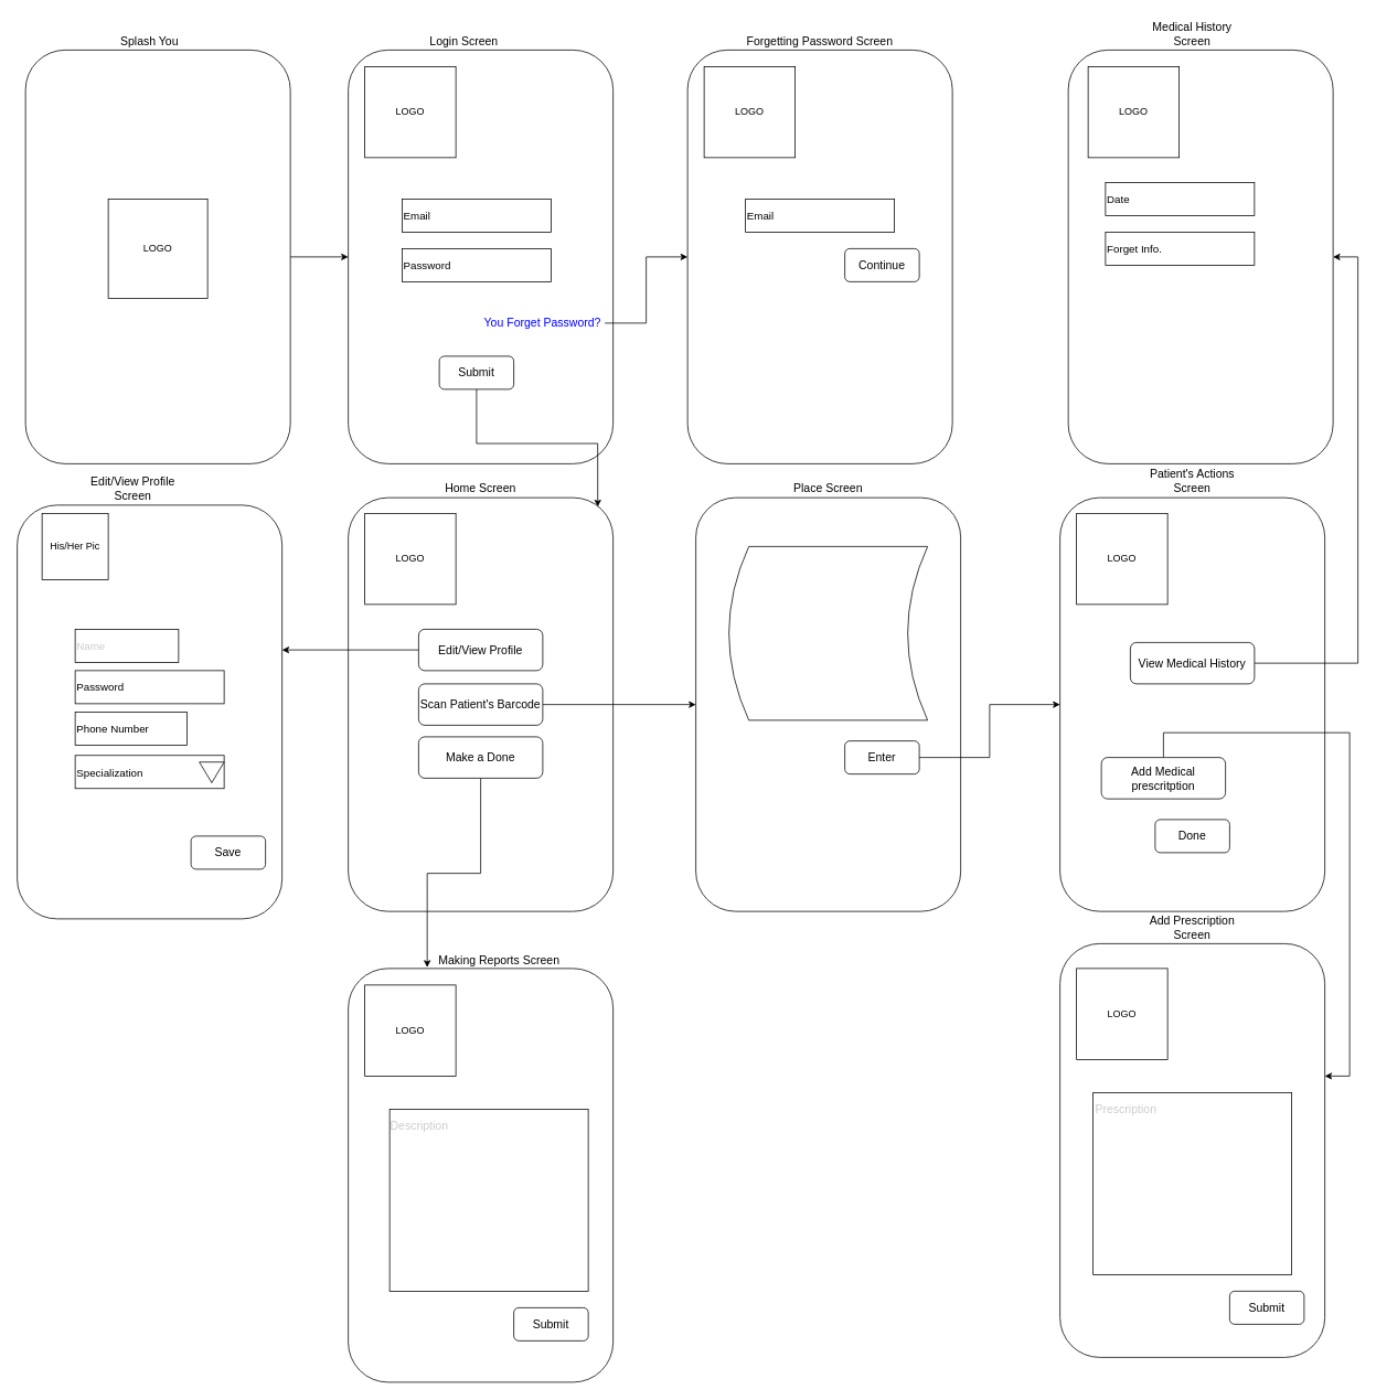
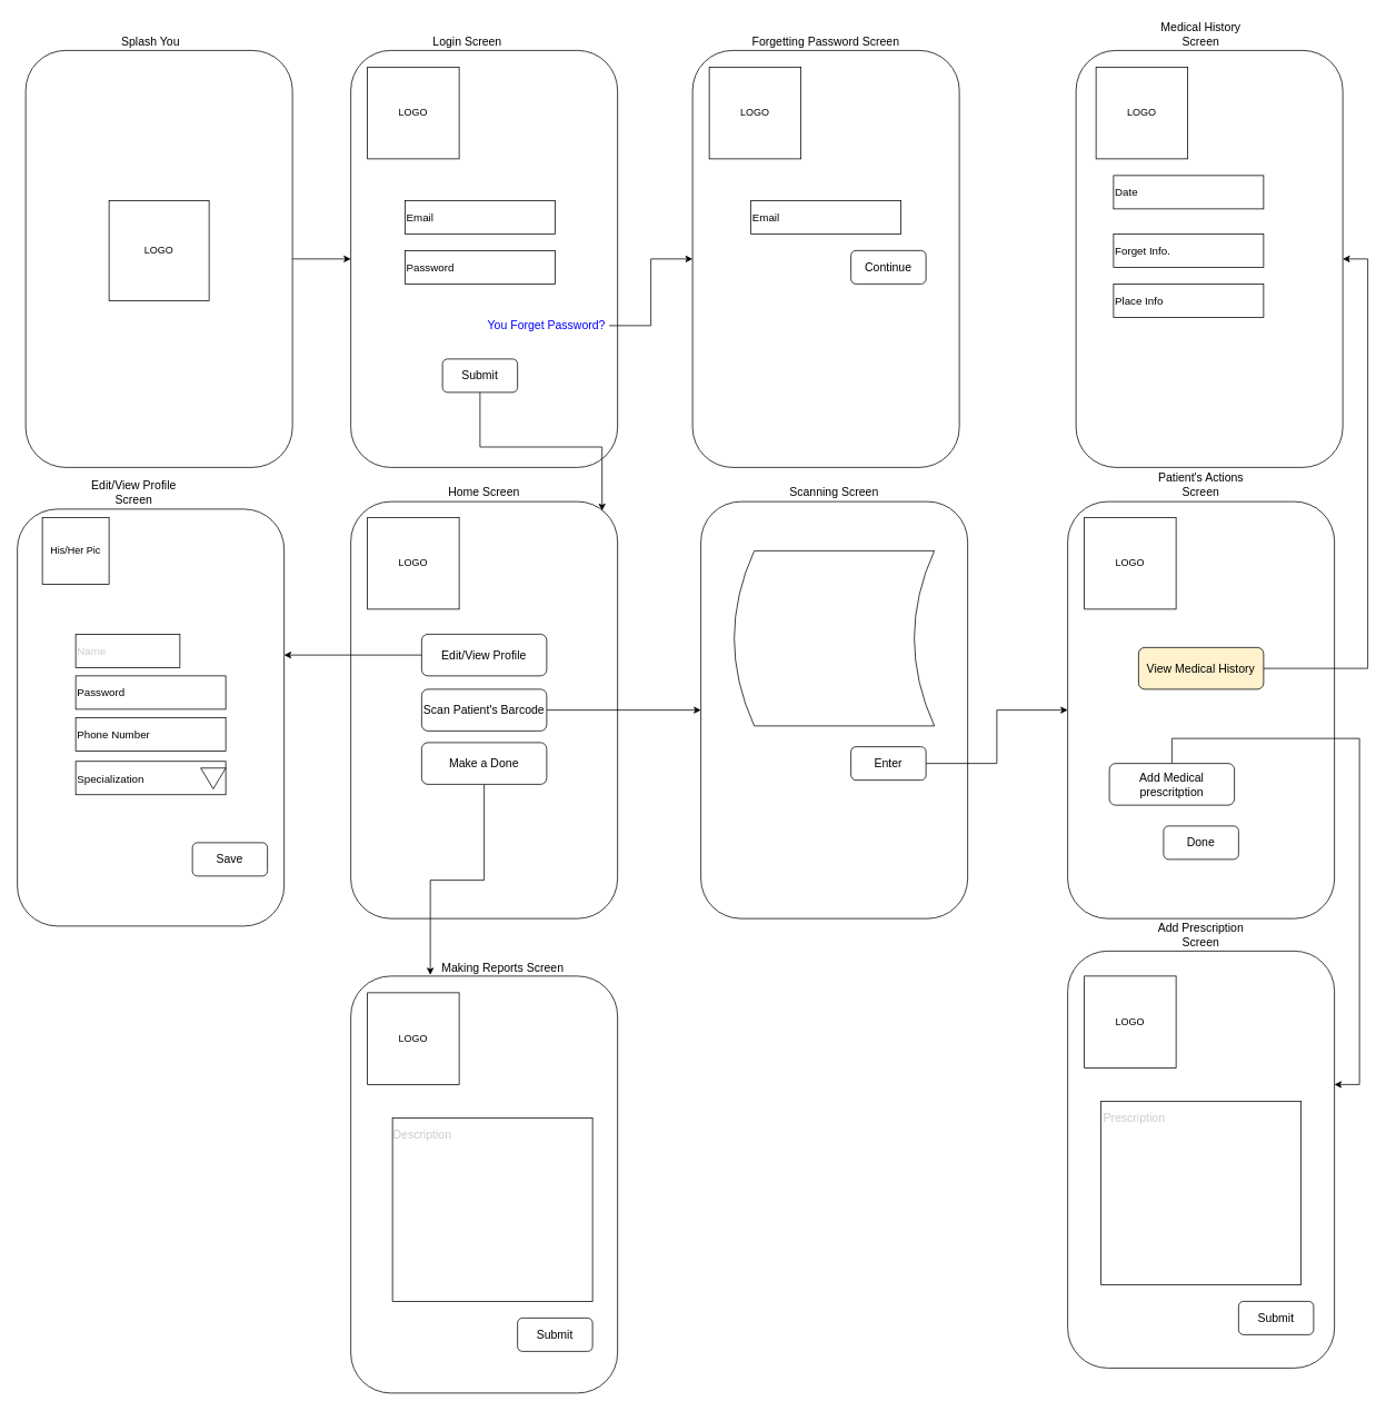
- <mxCell id="66" value="&lt;span style=&quot;font-size: 13px&quot;&gt;Date&lt;/span&gt;" style="rounded=0;whiteSpace=wrap;html=1;fontSize=14;align=left;" vertex="1" parent="1"><mxGeometry x="1335" y="220" width="180" height="40" as="geometry" /></mxCell>
+ <mxCell id="66" value="&lt;span style=&quot;font-size: 13px&quot;&gt;Date&lt;/span&gt;" style="rounded=0;whiteSpace=wrap;html=1;fontSize=14;align=left;" vertex="1" parent="1"><mxGeometry x="1335" y="210" width="180" height="40" as="geometry" /></mxCell>
+ <mxCell id="68" value="&lt;span style=&quot;font-size: 13px&quot;&gt;Place Info&lt;/span&gt;" style="rounded=0;whiteSpace=wrap;html=1;fontSize=14;align=left;" vertex="1" parent="1"><mxGeometry x="1335" y="340" width="180" height="40" as="geometry" /></mxCell>
- <mxCell id="45" value="Place Screen" style="text;html=1;strokeColor=none;fillColor=none;align=center;verticalAlign=middle;whiteSpace=wrap;rounded=0;fontSize=14;" vertex="1" parent="1"><mxGeometry x="940" y="570" width="120" height="40" as="geometry" /></mxCell>
+ <mxCell id="45" value="Scanning Screen" style="text;html=1;strokeColor=none;fillColor=none;align=center;verticalAlign=middle;whiteSpace=wrap;rounded=0;fontSize=14;" vertex="1" parent="1"><mxGeometry x="940" y="570" width="120" height="40" as="geometry" /></mxCell>
- <mxCell id="54" value="&lt;font color=&quot;#000000&quot;&gt;View Medical History&lt;/font&gt;" style="rounded=1;whiteSpace=wrap;html=1;fontSize=14;fontColor=#0000FF;" vertex="1" parent="1"><mxGeometry x="1365" y="776" width="150" height="50" as="geometry" /></mxCell>
+ <mxCell id="54" value="&lt;font color=&quot;#000000&quot;&gt;View Medical History&lt;/font&gt;" style="rounded=1;whiteSpace=wrap;html=1;fontSize=14;fontColor=#0000FF;fillColor=#fff2cc;" vertex="1" parent="1"><mxGeometry x="1365" y="776" width="150" height="50" as="geometry" /></mxCell>
- <mxCell id="34" value="&lt;span style=&quot;font-size: 13px&quot;&gt;Phone Number&lt;/span&gt;" style="rounded=0;whiteSpace=wrap;html=1;fontSize=14;align=left;" vertex="1" parent="1"><mxGeometry x="90" y="860" width="135" height="40" as="geometry" /></mxCell>
+ <mxCell id="34" value="&lt;span style=&quot;font-size: 13px&quot;&gt;Phone Number&lt;/span&gt;" style="rounded=0;whiteSpace=wrap;html=1;fontSize=14;align=left;" vertex="1" parent="1"><mxGeometry x="90" y="860" width="180" height="40" as="geometry" /></mxCell>
